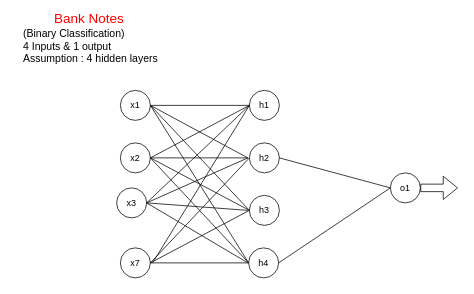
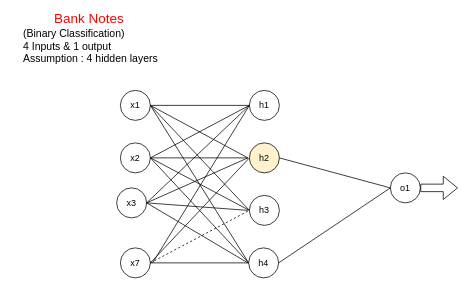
- <mxCell id="5" value="h2" style="ellipse;whiteSpace=wrap;html=1;aspect=fixed;" parent="1" vertex="1"><mxGeometry x="332" y="190" width="40" height="40" as="geometry" /></mxCell>
+ <mxCell id="5" value="h2" style="ellipse;whiteSpace=wrap;html=1;aspect=fixed;fillColor=#fff2cc;" parent="1" vertex="1"><mxGeometry x="332" y="190" width="40" height="40" as="geometry" /></mxCell>
- <mxCell id="28" value="" style="endArrow=none;html=1;exitX=1;exitY=0.5;exitDx=0;exitDy=0;entryX=0;entryY=0.5;entryDx=0;entryDy=0;" edge="1" parent="1" source="9" target="3"><mxGeometry width="50" height="50" relative="1" as="geometry"><mxPoint x="210" y="290" as="sourcePoint" /><mxPoint x="340" y="290" as="targetPoint" /></mxGeometry></mxCell>
+ <mxCell id="28" value="" style="endArrow=none;html=1;exitX=1;exitY=0.5;exitDx=0;exitDy=0;entryX=0;entryY=0.5;entryDx=0;entryDy=0;dashed=1;" edge="1" parent="1" source="9" target="3"><mxGeometry width="50" height="50" relative="1" as="geometry"><mxPoint x="210" y="290" as="sourcePoint" /><mxPoint x="340" y="290" as="targetPoint" /></mxGeometry></mxCell>
